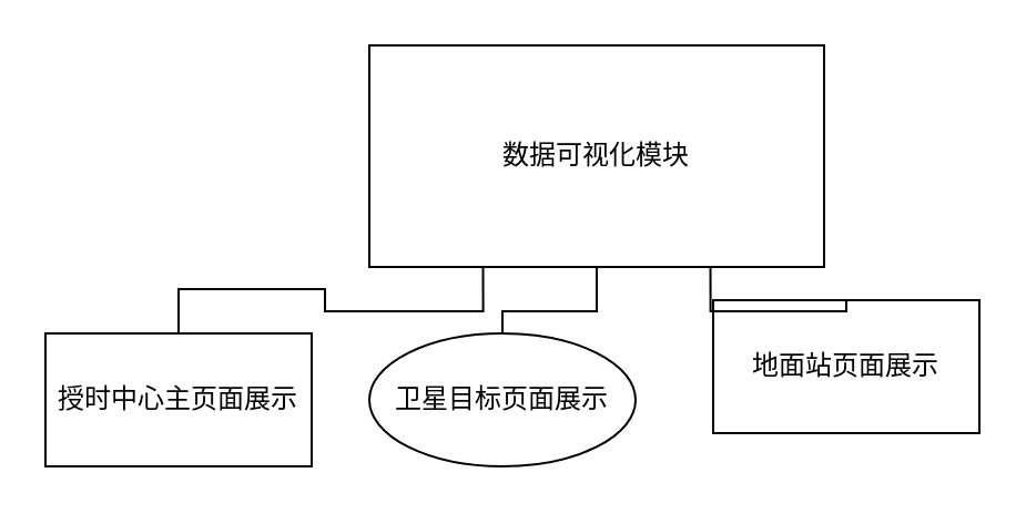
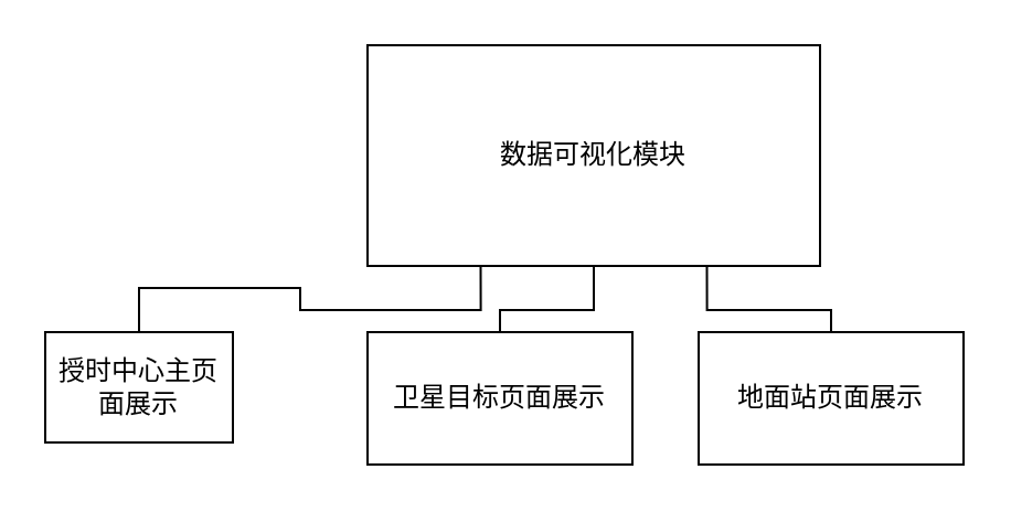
- <mxCell id="4" value="地面站页面展示" style="rounded=0;whiteSpace=wrap;html=1;" vertex="1" parent="1"><mxGeometry x="321" y="135" width="120" height="60" as="geometry" /></mxCell>
+ <mxCell id="4" value="地面站页面展示" style="rounded=0;whiteSpace=wrap;html=1;" vertex="1" parent="1"><mxGeometry x="316" y="150" width="120" height="60" as="geometry" /></mxCell>
- <mxCell id="2" value="授时中心主页面展示" style="rounded=0;whiteSpace=wrap;html=1;" vertex="1" parent="1"><mxGeometry x="20" y="150" width="120" height="60" as="geometry" /></mxCell>
+ <mxCell id="2" value="授时中心主页面展示" style="rounded=0;whiteSpace=wrap;html=1;" vertex="1" parent="1"><mxGeometry x="20" y="150" width="85" height="50" as="geometry" /></mxCell>
- <mxCell id="3" value="卫星目标页面展示" style="ellipse;whiteSpace=wrap;html=1;" vertex="1" parent="1"><mxGeometry x="166" y="150" width="120" height="60" as="geometry" /></mxCell>
+ <mxCell id="3" value="卫星目标页面展示" style="rounded=0;whiteSpace=wrap;html=1;" vertex="1" parent="1"><mxGeometry x="166" y="150" width="120" height="60" as="geometry" /></mxCell>
